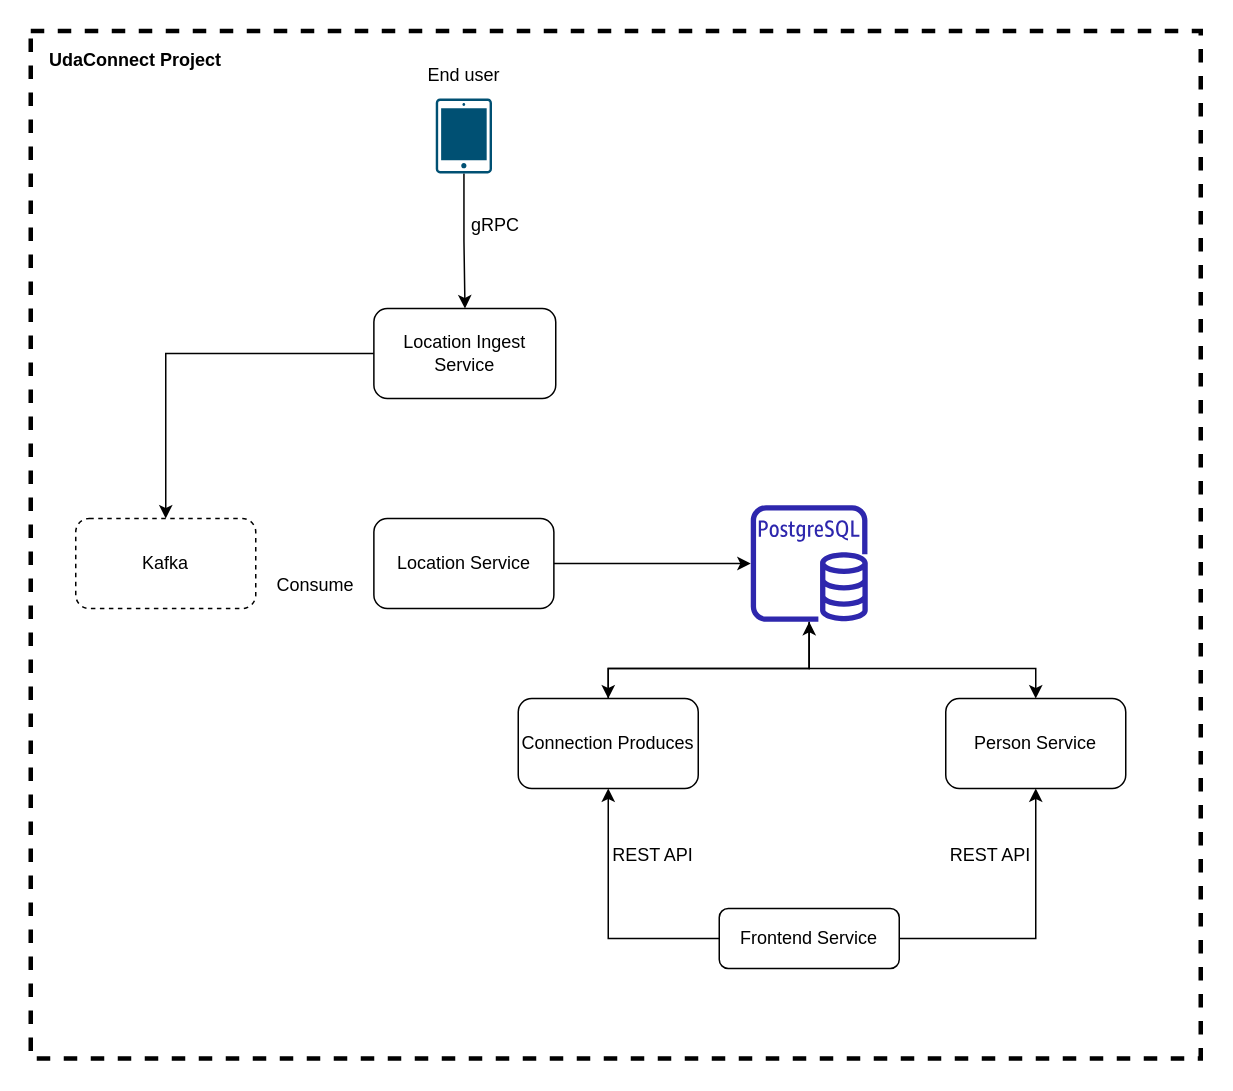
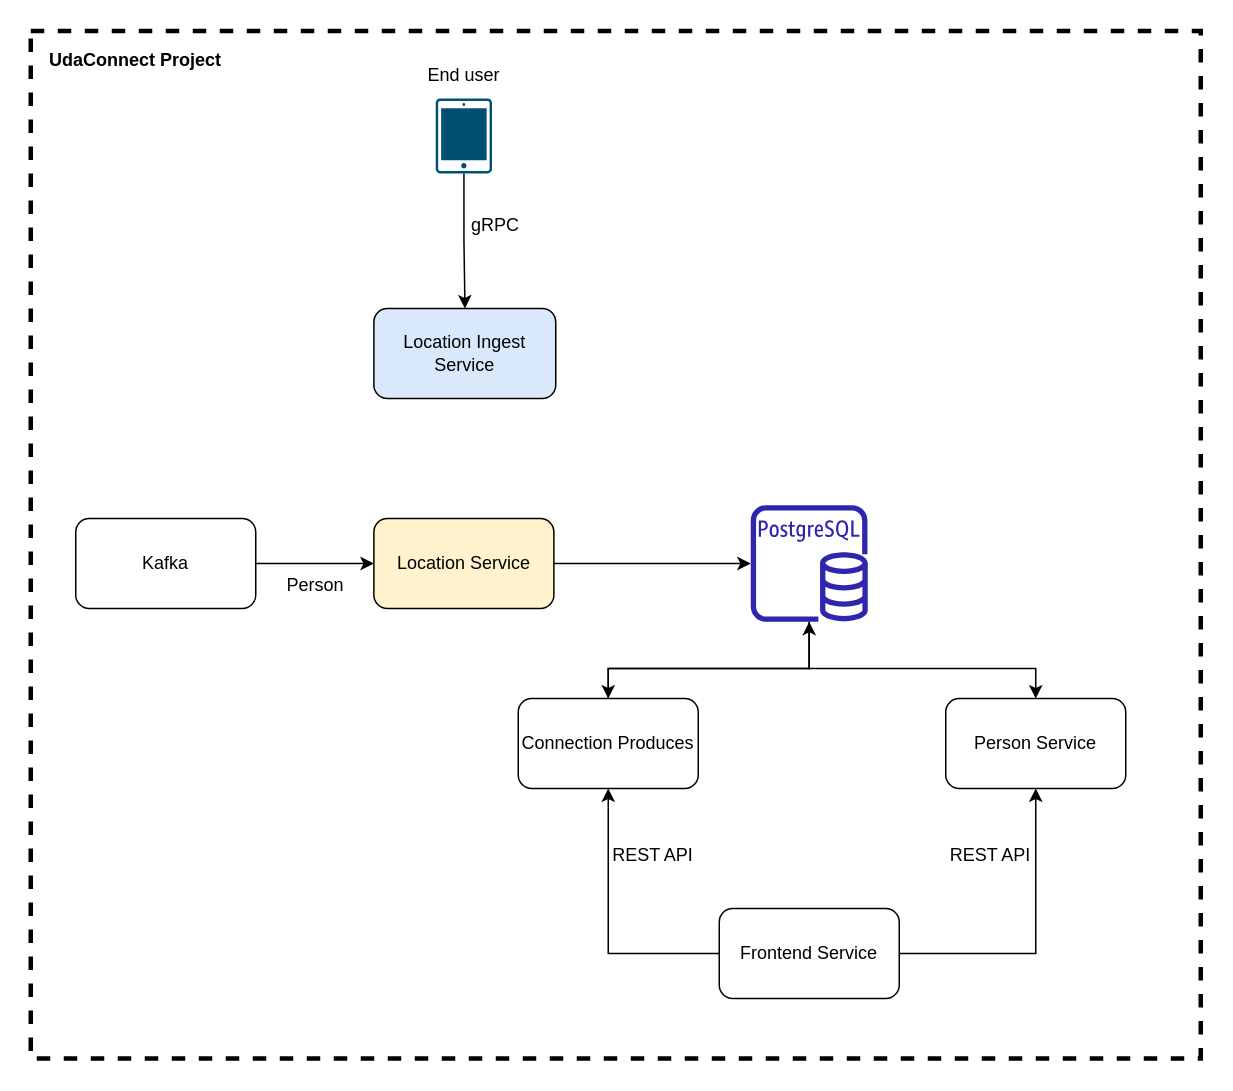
- <mxCell id="4" style="edgeStyle=orthogonalEdgeStyle;rounded=0;orthogonalLoop=1;jettySize=auto;html=1;" edge="1" parent="1" source="5" target="7"><mxGeometry relative="1" as="geometry" /></mxCell>
- <mxCell id="5" value="Location Ingest Service" style="rounded=1;whiteSpace=wrap;html=1;" vertex="1" parent="1"><mxGeometry x="248.75" y="205" width="121.25" height="60" as="geometry" /></mxCell>
+ <mxCell id="5" value="Location Ingest Service" style="rounded=1;whiteSpace=wrap;html=1;fillColor=#dae8fc;" vertex="1" parent="1"><mxGeometry x="248.75" y="205" width="121.25" height="60" as="geometry" /></mxCell>
- <mxCell id="7" value="Kafka" style="rounded=1;whiteSpace=wrap;html=1;dashed=1;" vertex="1" parent="1"><mxGeometry x="50" y="345" width="120" height="60" as="geometry" /></mxCell>
+ <mxCell id="7" value="Kafka" style="rounded=1;whiteSpace=wrap;html=1;" vertex="1" parent="1"><mxGeometry x="50" y="345" width="120" height="60" as="geometry" /></mxCell>
+ <mxCell id="6" style="edgeStyle=orthogonalEdgeStyle;rounded=0;orthogonalLoop=1;jettySize=auto;html=1;entryX=0;entryY=0.5;entryDx=0;entryDy=0;" edge="1" parent="1" source="7" target="9"><mxGeometry relative="1" as="geometry" /></mxCell>
- <mxCell id="9" value="Location Service" style="rounded=1;whiteSpace=wrap;html=1;" vertex="1" parent="1"><mxGeometry x="248.75" y="345" width="120" height="60" as="geometry" /></mxCell>
+ <mxCell id="9" value="Location Service" style="rounded=1;whiteSpace=wrap;html=1;fillColor=#fff2cc;" vertex="1" parent="1"><mxGeometry x="248.75" y="345" width="120" height="60" as="geometry" /></mxCell>
- <mxCell id="21" value="Consume" style="text;html=1;strokeColor=none;fillColor=none;align=center;verticalAlign=middle;whiteSpace=wrap;rounded=0;" vertex="1" parent="1"><mxGeometry x="180" y="375" width="60" height="30" as="geometry" /></mxCell>
+ <mxCell id="21" value="Person" style="text;html=1;strokeColor=none;fillColor=none;align=center;verticalAlign=middle;whiteSpace=wrap;rounded=0;" vertex="1" parent="1"><mxGeometry x="180" y="375" width="60" height="30" as="geometry" /></mxCell>
- <mxCell id="18" value="Frontend Service" style="rounded=1;whiteSpace=wrap;html=1;" vertex="1" parent="1"><mxGeometry x="479" y="605" width="120" height="40" as="geometry" /></mxCell>
+ <mxCell id="18" value="Frontend Service" style="rounded=1;whiteSpace=wrap;html=1;" vertex="1" parent="1"><mxGeometry x="479" y="605" width="120" height="60" as="geometry" /></mxCell>
